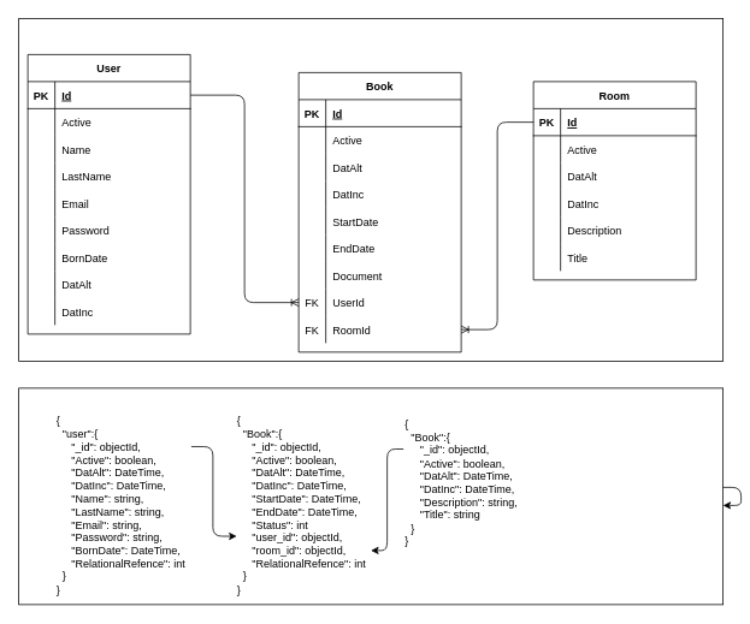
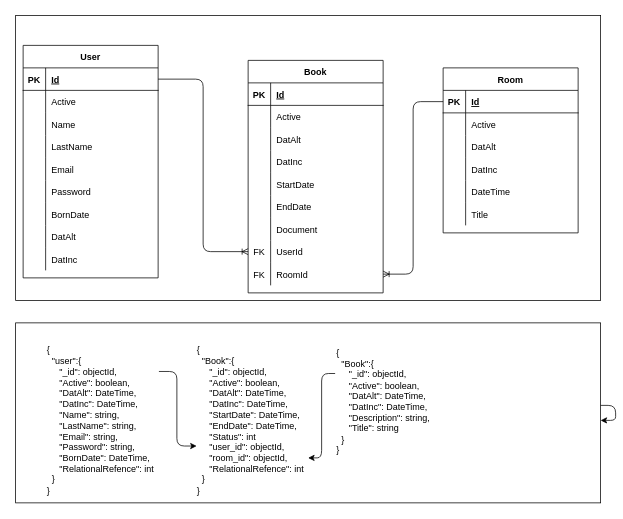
- <mxCell id="46" value="Description" style="shape=partialRectangle;connectable=0;fillColor=none;top=0;left=0;bottom=0;right=0;align=left;spacingLeft=6;overflow=hidden;" vertex="1" parent="44"><mxGeometry x="30" width="150" height="30" as="geometry"><mxRectangle width="150" height="30" as="alternateBounds" /></mxGeometry></mxCell>
+ <mxCell id="46" value="DateTime" style="shape=partialRectangle;connectable=0;fillColor=none;top=0;left=0;bottom=0;right=0;align=left;spacingLeft=6;overflow=hidden;" vertex="1" parent="44"><mxGeometry x="30" width="150" height="30" as="geometry"><mxRectangle width="150" height="30" as="alternateBounds" /></mxGeometry></mxCell>
